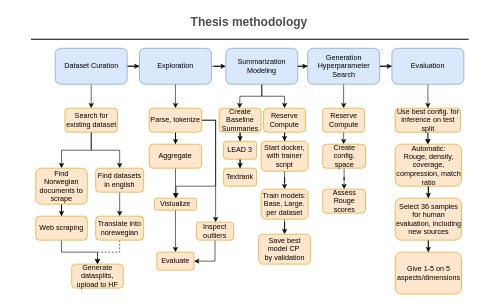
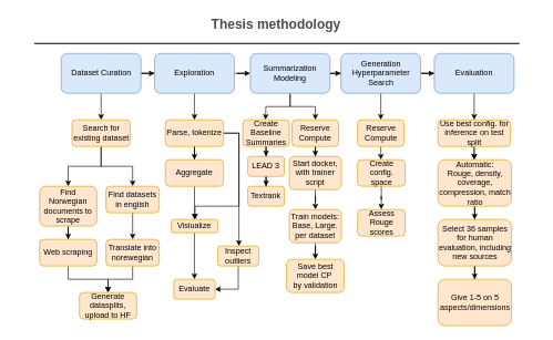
- <mxCell id="28" style="edgeStyle=orthogonalEdgeStyle;rounded=0;orthogonalLoop=1;jettySize=auto;html=1;exitX=0.5;exitY=1;exitDx=0;exitDy=0;dashed=1;" edge="1" parent="1" source="29" target="30"><mxGeometry relative="1" as="geometry" /></mxCell>
+ <mxCell id="28" style="edgeStyle=orthogonalEdgeStyle;rounded=0;orthogonalLoop=1;jettySize=auto;html=1;exitX=0.5;exitY=1;exitDx=0;exitDy=0;" edge="1" parent="1" source="29" target="30"><mxGeometry relative="1" as="geometry" /></mxCell>
